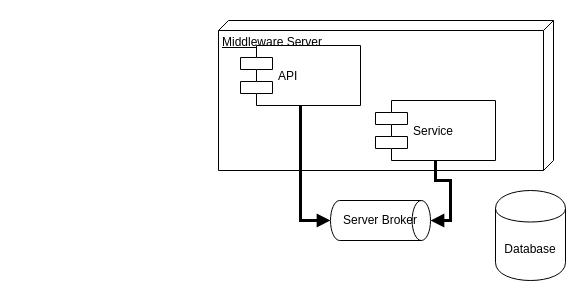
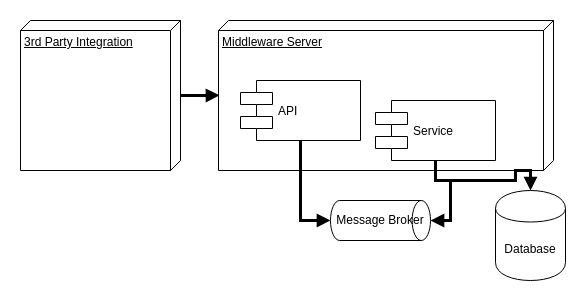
- <mxCell id="7" value="API" style="shape=component;align=left;spacingLeft=36;" vertex="1" parent="1"><mxGeometry x="240" y="45" width="120" height="60" as="geometry" /></mxCell>
+ <mxCell id="7" value="API" style="shape=component;align=left;spacingLeft=36;" vertex="1" parent="1"><mxGeometry x="240" y="80" width="120" height="60" as="geometry" /></mxCell>
+ <mxCell id="3" value="3rd Party Integration" style="verticalAlign=top;align=left;spacingTop=8;spacingLeft=2;spacingRight=12;shape=cube;size=10;direction=south;fontStyle=4;html=1;" vertex="1" parent="1"><mxGeometry x="20" y="20" width="160" height="150" as="geometry" /></mxCell>
+ <mxCell id="2" style="edgeStyle=orthogonalEdgeStyle;rounded=0;orthogonalLoop=1;jettySize=auto;html=1;entryX=0.499;entryY=0.997;entryDx=0;entryDy=0;entryPerimeter=0;endArrow=block;endFill=1;strokeWidth=3;" edge="1" parent="1" source="3" target="4"><mxGeometry relative="1" as="geometry" /></mxCell>
+ <mxCell id="9" style="edgeStyle=orthogonalEdgeStyle;rounded=0;orthogonalLoop=1;jettySize=auto;html=1;entryX=0.5;entryY=0;entryDx=0;entryDy=0;endArrow=block;endFill=1;strokeWidth=3;" edge="1" parent="1" source="10" target="5"><mxGeometry relative="1" as="geometry" /></mxCell>
- <mxCell id="11" value="Server Broker" style="strokeWidth=1;html=1;shape=mxgraph.flowchart.direct_data;whiteSpace=wrap;" vertex="1" parent="1"><mxGeometry x="330" y="200" width="100" height="40" as="geometry" /></mxCell>
+ <mxCell id="11" value="Message Broker" style="strokeWidth=1;html=1;shape=mxgraph.flowchart.direct_data;whiteSpace=wrap;" vertex="1" parent="1"><mxGeometry x="330" y="200" width="100" height="40" as="geometry" /></mxCell>
